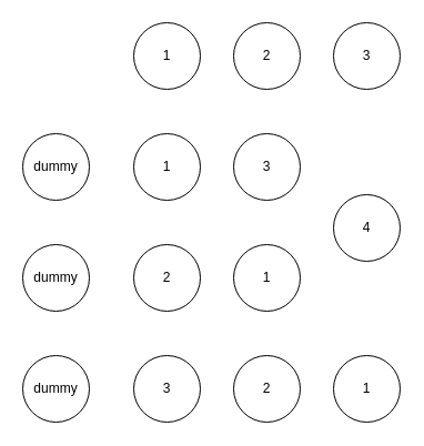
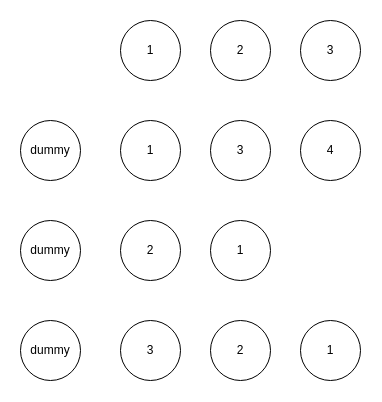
- <mxCell id="8" value="4" style="ellipse;whiteSpace=wrap;html=1;aspect=fixed;" vertex="1" parent="1"><mxGeometry x="300" y="175" width="60" height="60" as="geometry" /></mxCell>
+ <mxCell id="8" value="4" style="ellipse;whiteSpace=wrap;html=1;aspect=fixed;" vertex="1" parent="1"><mxGeometry x="300" y="120" width="60" height="60" as="geometry" /></mxCell>
